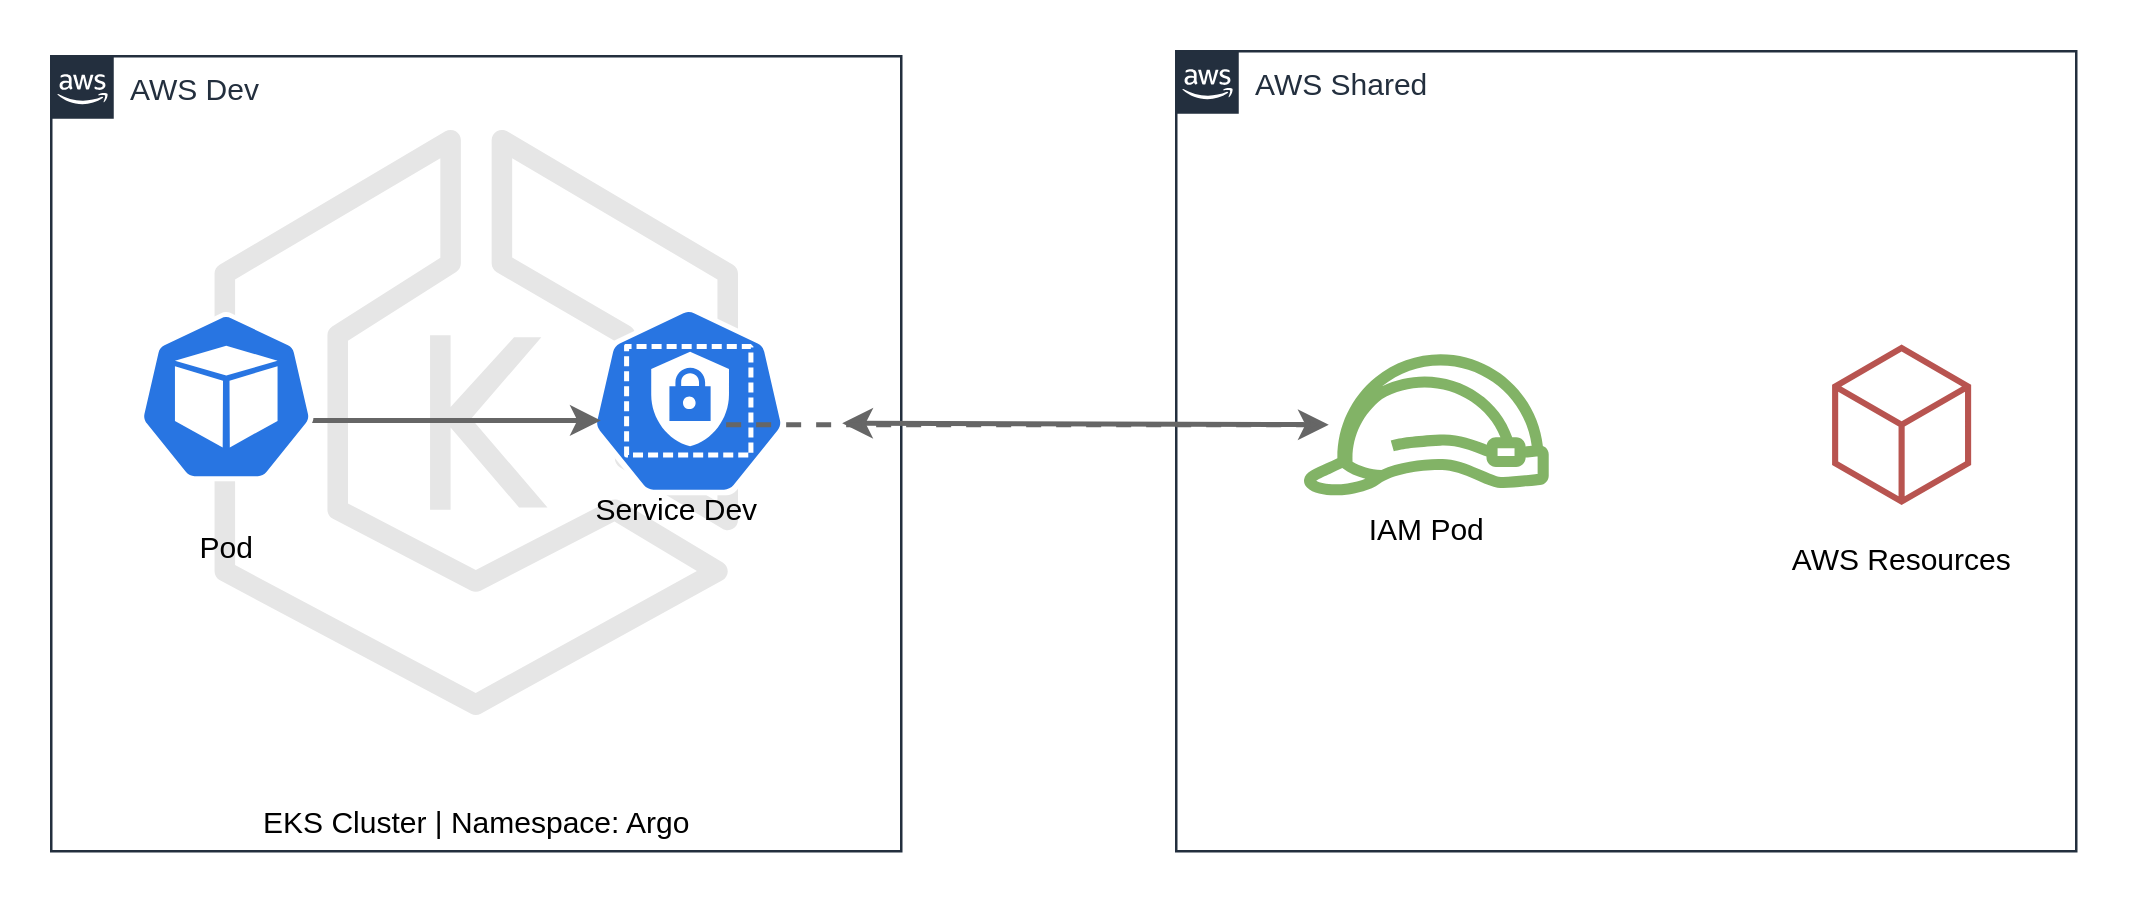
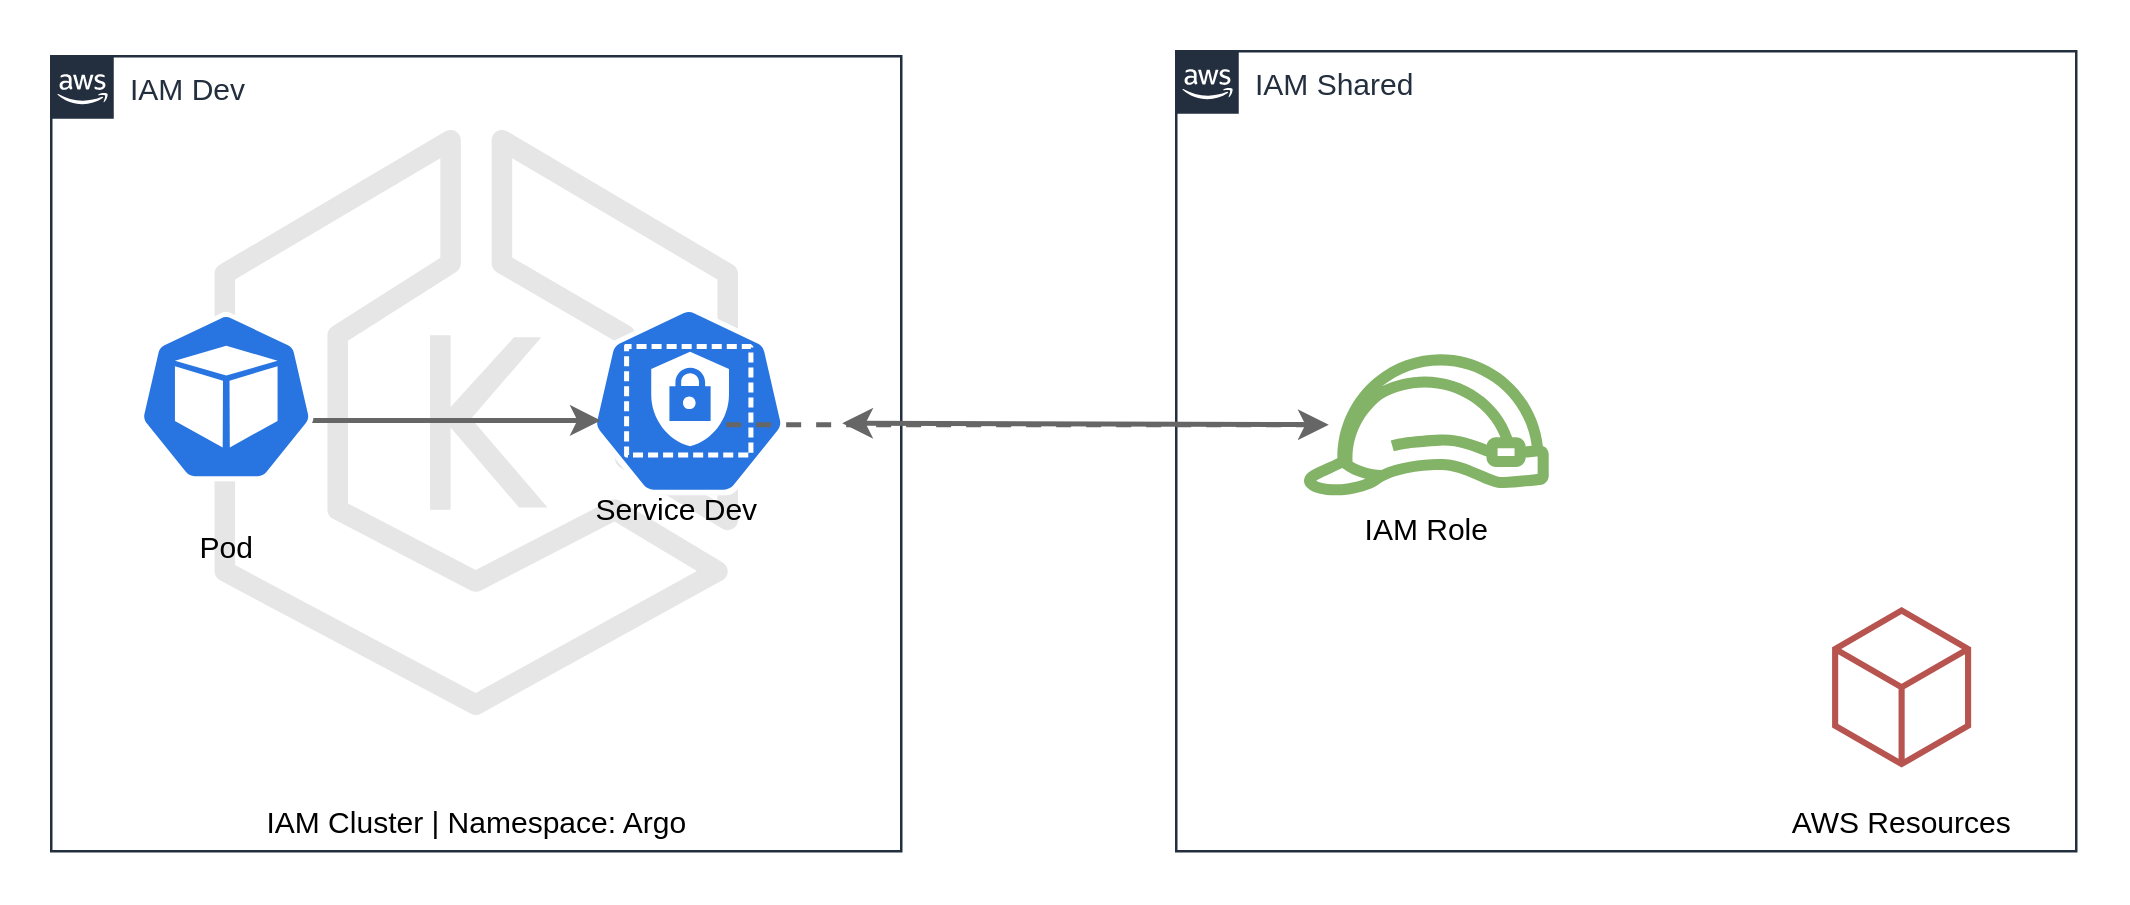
- <mxCell id="9" value="AWS Shared" style="points=[[0,0],[0.25,0],[0.5,0],[0.75,0],[1,0],[1,0.25],[1,0.5],[1,0.75],[1,1],[0.75,1],[0.5,1],[0.25,1],[0,1],[0,0.75],[0,0.5],[0,0.25]];outlineConnect=0;gradientColor=none;html=1;whiteSpace=wrap;fontSize=12;fontStyle=0;container=1;pointerEvents=0;collapsible=0;recursiveResize=0;shape=mxgraph.aws4.group;grIcon=mxgraph.aws4.group_aws_cloud_alt;strokeColor=#232F3E;fillColor=none;verticalAlign=top;align=left;spacingLeft=30;fontColor=#232F3E;dashed=0;" parent="1" vertex="1"><mxGeometry x="470" y="20" width="360" height="320" as="geometry" /></mxCell>
+ <mxCell id="9" value="IAM Shared" style="points=[[0,0],[0.25,0],[0.5,0],[0.75,0],[1,0],[1,0.25],[1,0.5],[1,0.75],[1,1],[0.75,1],[0.5,1],[0.25,1],[0,1],[0,0.75],[0,0.5],[0,0.25]];outlineConnect=0;gradientColor=none;html=1;whiteSpace=wrap;fontSize=12;fontStyle=0;container=1;pointerEvents=0;collapsible=0;recursiveResize=0;shape=mxgraph.aws4.group;grIcon=mxgraph.aws4.group_aws_cloud_alt;strokeColor=#232F3E;fillColor=none;verticalAlign=top;align=left;spacingLeft=30;fontColor=#232F3E;dashed=0;" parent="1" vertex="1"><mxGeometry x="470" y="20" width="360" height="320" as="geometry" /></mxCell>
- <mxCell id="2" value="AWS Dev" style="points=[[0,0],[0.25,0],[0.5,0],[0.75,0],[1,0],[1,0.25],[1,0.5],[1,0.75],[1,1],[0.75,1],[0.5,1],[0.25,1],[0,1],[0,0.75],[0,0.5],[0,0.25]];outlineConnect=0;gradientColor=none;html=1;whiteSpace=wrap;fontSize=12;fontStyle=0;container=1;pointerEvents=0;collapsible=0;recursiveResize=0;shape=mxgraph.aws4.group;grIcon=mxgraph.aws4.group_aws_cloud_alt;strokeColor=#232F3E;fillColor=none;verticalAlign=top;align=left;spacingLeft=30;fontColor=#232F3E;dashed=0;" parent="1" vertex="1"><mxGeometry x="20" y="22" width="340" height="318" as="geometry" /></mxCell>
+ <mxCell id="2" value="IAM Dev" style="points=[[0,0],[0.25,0],[0.5,0],[0.75,0],[1,0],[1,0.25],[1,0.5],[1,0.75],[1,1],[0.75,1],[0.5,1],[0.25,1],[0,1],[0,0.75],[0,0.5],[0,0.25]];outlineConnect=0;gradientColor=none;html=1;whiteSpace=wrap;fontSize=12;fontStyle=0;container=1;pointerEvents=0;collapsible=0;recursiveResize=0;shape=mxgraph.aws4.group;grIcon=mxgraph.aws4.group_aws_cloud_alt;strokeColor=#232F3E;fillColor=none;verticalAlign=top;align=left;spacingLeft=30;fontColor=#232F3E;dashed=0;" parent="1" vertex="1"><mxGeometry x="20" y="22" width="340" height="318" as="geometry" /></mxCell>
- <mxCell id="11" value="AWS Resources" style="sketch=0;points=[[0,0,0],[0.25,0,0],[0.5,0,0],[0.75,0,0],[1,0,0],[0,1,0],[0.25,1,0],[0.5,1,0],[0.75,1,0],[1,1,0],[0,0.25,0],[0,0.5,0],[0,0.75,0],[1,0.25,0],[1,0.5,0],[1,0.75,0]];gradientDirection=north;outlineConnect=0;fillColor=none;strokeColor=#b85450;dashed=0;verticalLabelPosition=bottom;verticalAlign=top;align=center;html=1;fontSize=12;fontStyle=0;aspect=fixed;shape=mxgraph.aws4.resourceIcon;resIcon=mxgraph.aws4.general;connectable=1;strokeOpacity=100;strokeWidth=11;" vertex="1" parent="9"><mxGeometry x="250" y="109.28" width="80.29" height="80.29" as="geometry" /></mxCell>
+ <mxCell id="11" value="AWS Resources" style="sketch=0;points=[[0,0,0],[0.25,0,0],[0.5,0,0],[0.75,0,0],[1,0,0],[0,1,0],[0.25,1,0],[0.5,1,0],[0.75,1,0],[1,1,0],[0,0.25,0],[0,0.5,0],[0,0.75,0],[1,0.25,0],[1,0.5,0],[1,0.75,0]];gradientDirection=north;outlineConnect=0;fillColor=none;strokeColor=#b85450;dashed=0;verticalLabelPosition=bottom;verticalAlign=top;align=center;html=1;fontSize=12;fontStyle=0;aspect=fixed;shape=mxgraph.aws4.resourceIcon;resIcon=mxgraph.aws4.general;connectable=1;strokeOpacity=100;strokeWidth=11;" vertex="1" parent="9"><mxGeometry x="250" y="214.28" width="80.29" height="80.29" as="geometry" /></mxCell>
- <mxCell id="12" value="IAM Pod" style="sketch=0;outlineConnect=0;fillColor=#82B366;strokeColor=none;dashed=0;verticalLabelPosition=bottom;verticalAlign=top;align=center;html=1;fontSize=12;fontStyle=0;aspect=fixed;pointerEvents=1;shape=mxgraph.aws4.role;shadow=0;" vertex="1" parent="9"><mxGeometry x="50" y="121.22" width="100" height="56.41" as="geometry" /></mxCell>
+ <mxCell id="12" value="IAM Role" style="sketch=0;outlineConnect=0;fillColor=#82B366;strokeColor=none;dashed=0;verticalLabelPosition=bottom;verticalAlign=top;align=center;html=1;fontSize=12;fontStyle=0;aspect=fixed;pointerEvents=1;shape=mxgraph.aws4.role;shadow=0;" vertex="1" parent="9"><mxGeometry x="50" y="121.22" width="100" height="56.41" as="geometry" /></mxCell>
- <mxCell id="3" value="EKS Cluster | Namespace: Argo" style="sketch=0;points=[[0,0,0],[0.25,0,0],[0.5,0,0],[0.75,0,0],[1,0,0],[0,1,0],[0.25,1,0],[0.5,1,0],[0.75,1,0],[1,1,0],[0,0.25,0],[0,0.5,0],[0,0.75,0],[1,0.25,0],[1,0.5,0],[1,0.75,0]];outlineConnect=0;gradientDirection=north;dashed=0;verticalLabelPosition=bottom;verticalAlign=top;align=center;html=1;fontSize=12;fontStyle=0;aspect=fixed;shape=mxgraph.aws4.resourceIcon;resIcon=mxgraph.aws4.eks;gradientColor=#ffffff;fillColor=none;strokeColor=#E6E6E6;" parent="2" vertex="1"><mxGeometry x="23.63" width="292.75" height="292.75" as="geometry" /></mxCell>
+ <mxCell id="3" value="IAM Cluster | Namespace: Argo" style="sketch=0;points=[[0,0,0],[0.25,0,0],[0.5,0,0],[0.75,0,0],[1,0,0],[0,1,0],[0.25,1,0],[0.5,1,0],[0.75,1,0],[1,1,0],[0,0.25,0],[0,0.5,0],[0,0.75,0],[1,0.25,0],[1,0.5,0],[1,0.75,0]];outlineConnect=0;gradientDirection=north;dashed=0;verticalLabelPosition=bottom;verticalAlign=top;align=center;html=1;fontSize=12;fontStyle=0;aspect=fixed;shape=mxgraph.aws4.resourceIcon;resIcon=mxgraph.aws4.eks;gradientColor=#ffffff;fillColor=none;strokeColor=#E6E6E6;" parent="2" vertex="1"><mxGeometry x="23.63" width="292.75" height="292.75" as="geometry" /></mxCell>
